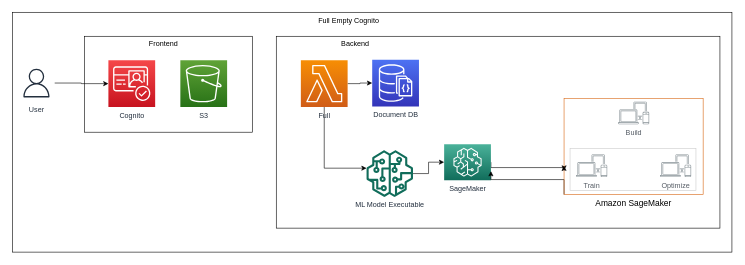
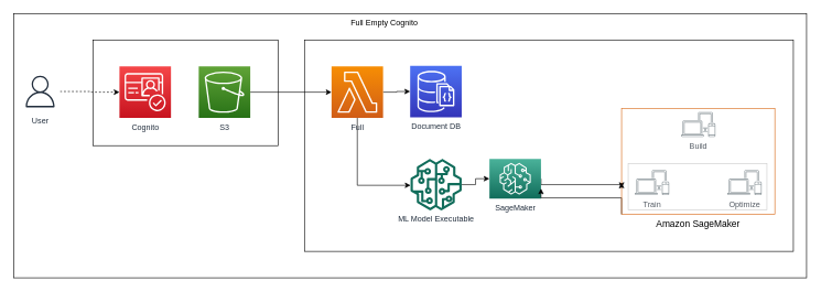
- <mxCell id="12" value="Frontend" style="text;html=1;strokeColor=none;fillColor=none;align=center;verticalAlign=middle;whiteSpace=wrap;rounded=0;" parent="1" vertex="1"><mxGeometry x="230" y="60" width="84" height="25.714" as="geometry" /></mxCell>
- <mxCell id="15" value="Backend" style="text;html=1;strokeColor=none;fillColor=none;align=center;verticalAlign=middle;whiteSpace=wrap;rounded=0;" parent="1" vertex="1"><mxGeometry x="550" y="60" width="84" height="25.714" as="geometry" /></mxCell>
- <mxCell id="6" value="" style="edgeStyle=orthogonalEdgeStyle;rounded=0;orthogonalLoop=1;jettySize=auto;html=1;" parent="1" source="7" target="14" edge="1"><mxGeometry relative="1" as="geometry" /></mxCell>
+ <mxCell id="6" value="" style="edgeStyle=orthogonalEdgeStyle;rounded=0;orthogonalLoop=1;jettySize=auto;html=1;dashed=1;" parent="1" source="7" target="14" edge="1"><mxGeometry relative="1" as="geometry" /></mxCell>
+ <mxCell id="11" value="" style="edgeStyle=orthogonalEdgeStyle;rounded=0;orthogonalLoop=1;jettySize=auto;html=1;entryX=0;entryY=0.5;entryDx=0;entryDy=0;entryPerimeter=0;" parent="1" source="13" target="10" edge="1"><mxGeometry relative="1" as="geometry" /></mxCell>
- <mxCell id="20" value="ML Model Executable" style="outlineConnect=0;fontColor=#232F3E;gradientColor=none;fillColor=#116D5B;strokeColor=none;dashed=0;verticalLabelPosition=bottom;verticalAlign=top;align=center;html=1;fontSize=12;fontStyle=0;aspect=fixed;pointerEvents=1;shape=mxgraph.aws4.sagemaker_model;" parent="1" vertex="1"><mxGeometry x="610.29" y="250" width="78" height="78" as="geometry" /></mxCell>
+ <mxCell id="20" value="ML Model Executable" style="outlineConnect=0;fontColor=#232F3E;gradientColor=none;fillColor=#116D5B;strokeColor=none;dashed=0;verticalLabelPosition=bottom;verticalAlign=top;align=center;html=1;fontSize=12;fontStyle=0;aspect=fixed;pointerEvents=1;shape=mxgraph.aws4.sagemaker_model;" parent="1" vertex="1"><mxGeometry x="620.29" y="240" width="78" height="78" as="geometry" /></mxCell>
